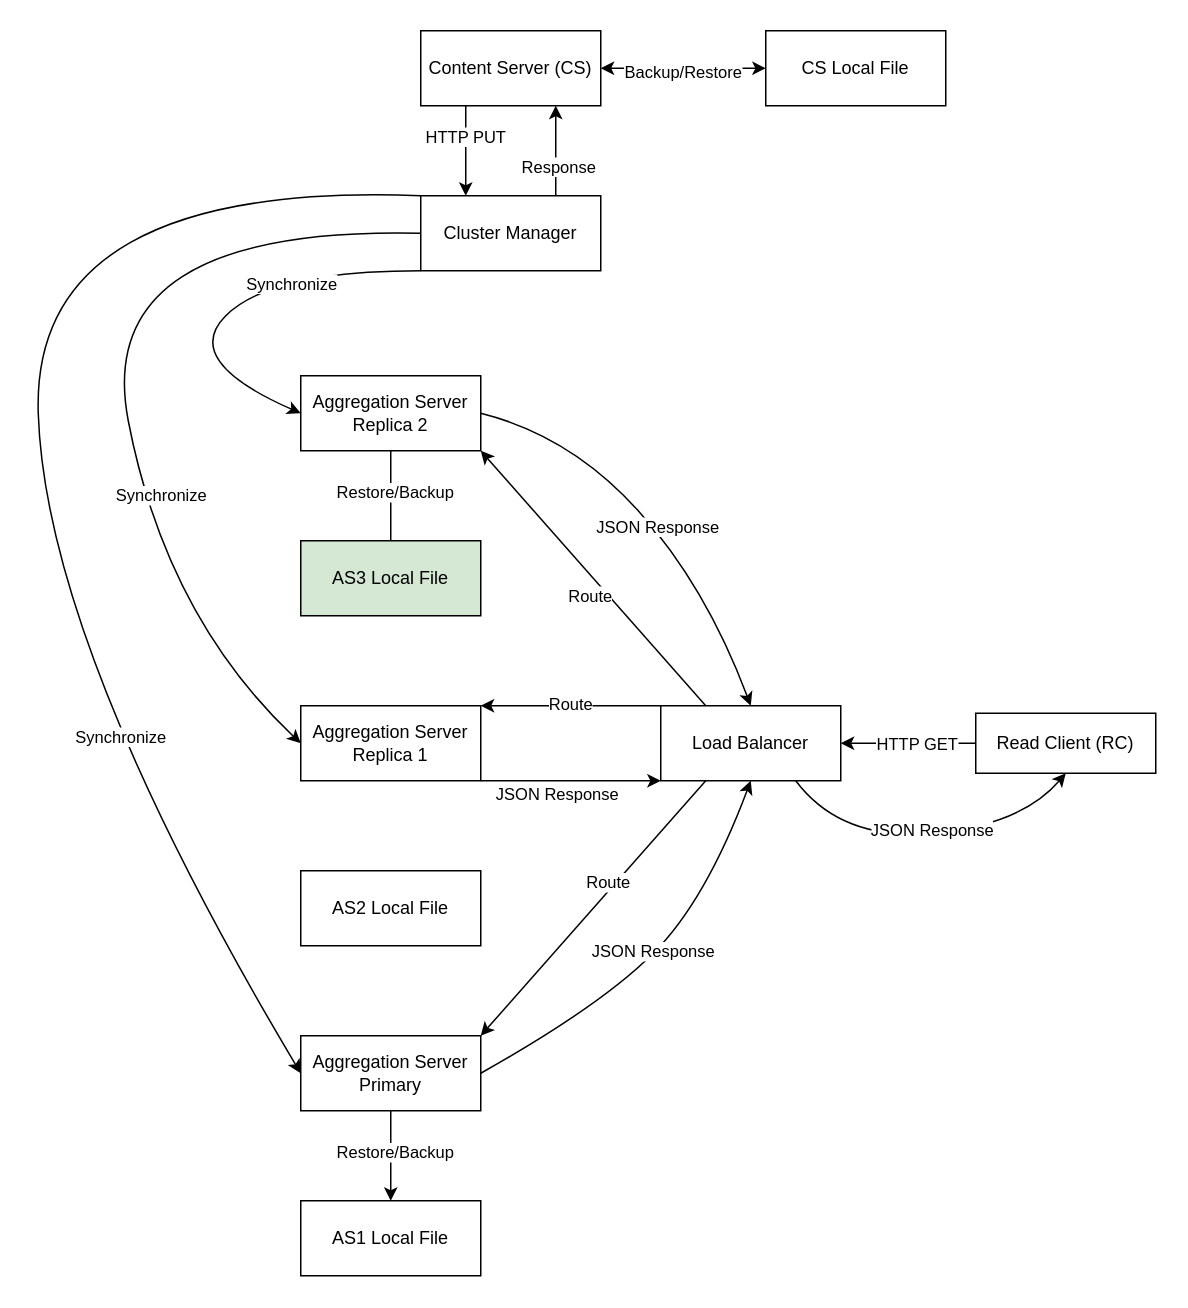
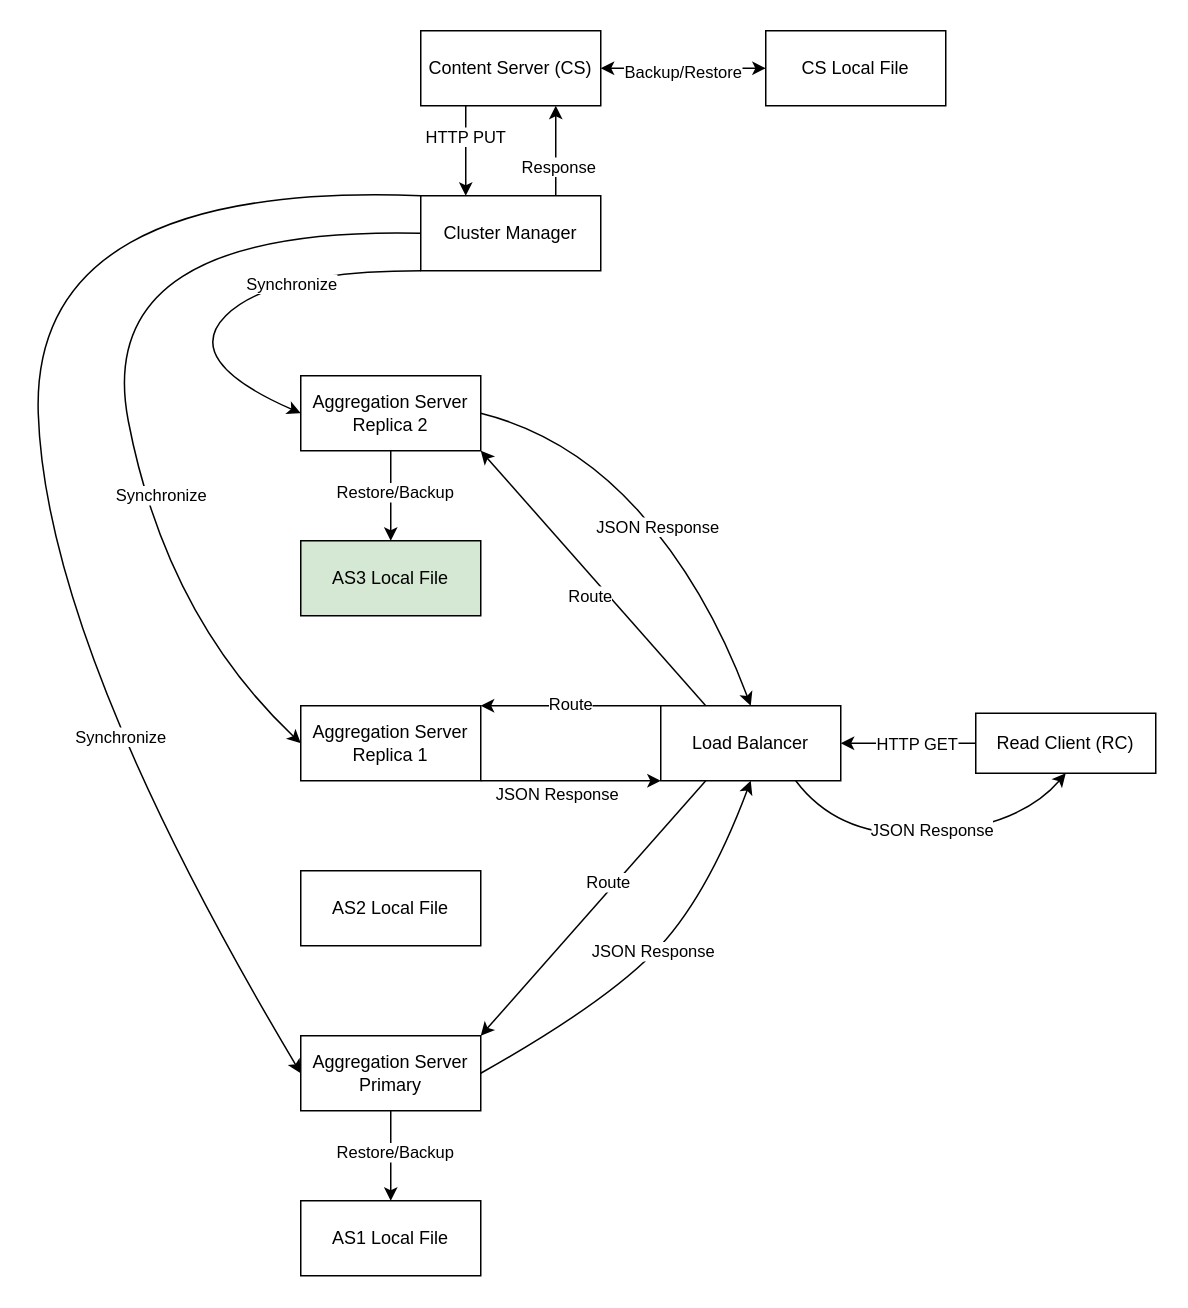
- <mxCell id="33" value="" style="endArrow=none;html=1;rounded=0;exitX=0.5;exitY=1;exitDx=0;exitDy=0;entryX=0.5;entryY=0;entryDx=0;entryDy=0;" edge="1" parent="1" source="16" target="20"><mxGeometry width="50" height="50" relative="1" as="geometry"><mxPoint x="260" y="550" as="sourcePoint" /><mxPoint x="310" y="500" as="targetPoint" /></mxGeometry></mxCell>
+ <mxCell id="33" value="" style="endArrow=classic;html=1;rounded=0;exitX=0.5;exitY=1;exitDx=0;exitDy=0;entryX=0.5;entryY=0;entryDx=0;entryDy=0;" edge="1" parent="1" source="16" target="20"><mxGeometry width="50" height="50" relative="1" as="geometry"><mxPoint x="260" y="550" as="sourcePoint" /><mxPoint x="310" y="500" as="targetPoint" /></mxGeometry></mxCell>
